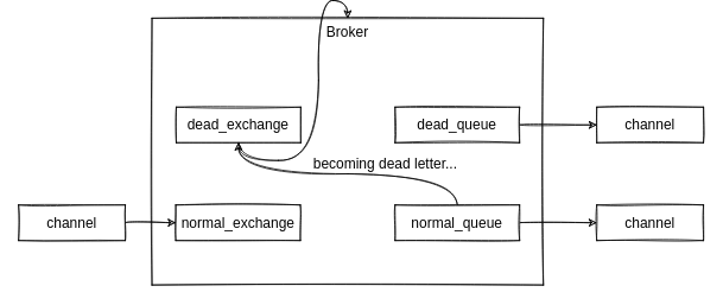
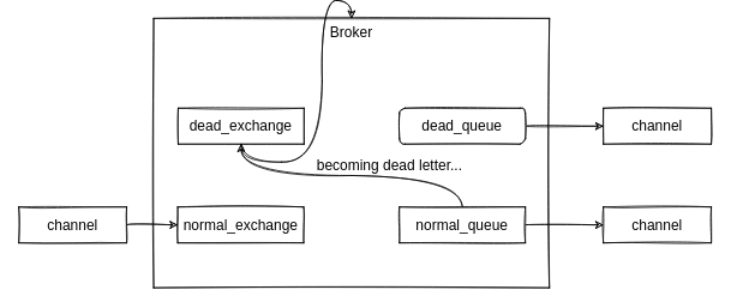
- <mxCell id="13" value="dead_queue" style="rounded=0;whiteSpace=wrap;html=1;fontSize=16;fontStyle=0;sketch=1;" vertex="1" parent="1"><mxGeometry x="443.25" y="120" width="140" height="40" as="geometry" /></mxCell>
+ <mxCell id="13" value="dead_queue" style="whiteSpace=wrap;html=1;fontSize=16;fontStyle=0;sketch=1;rounded=1;" vertex="1" parent="1"><mxGeometry x="443.25" y="120" width="140" height="40" as="geometry" /></mxCell>
